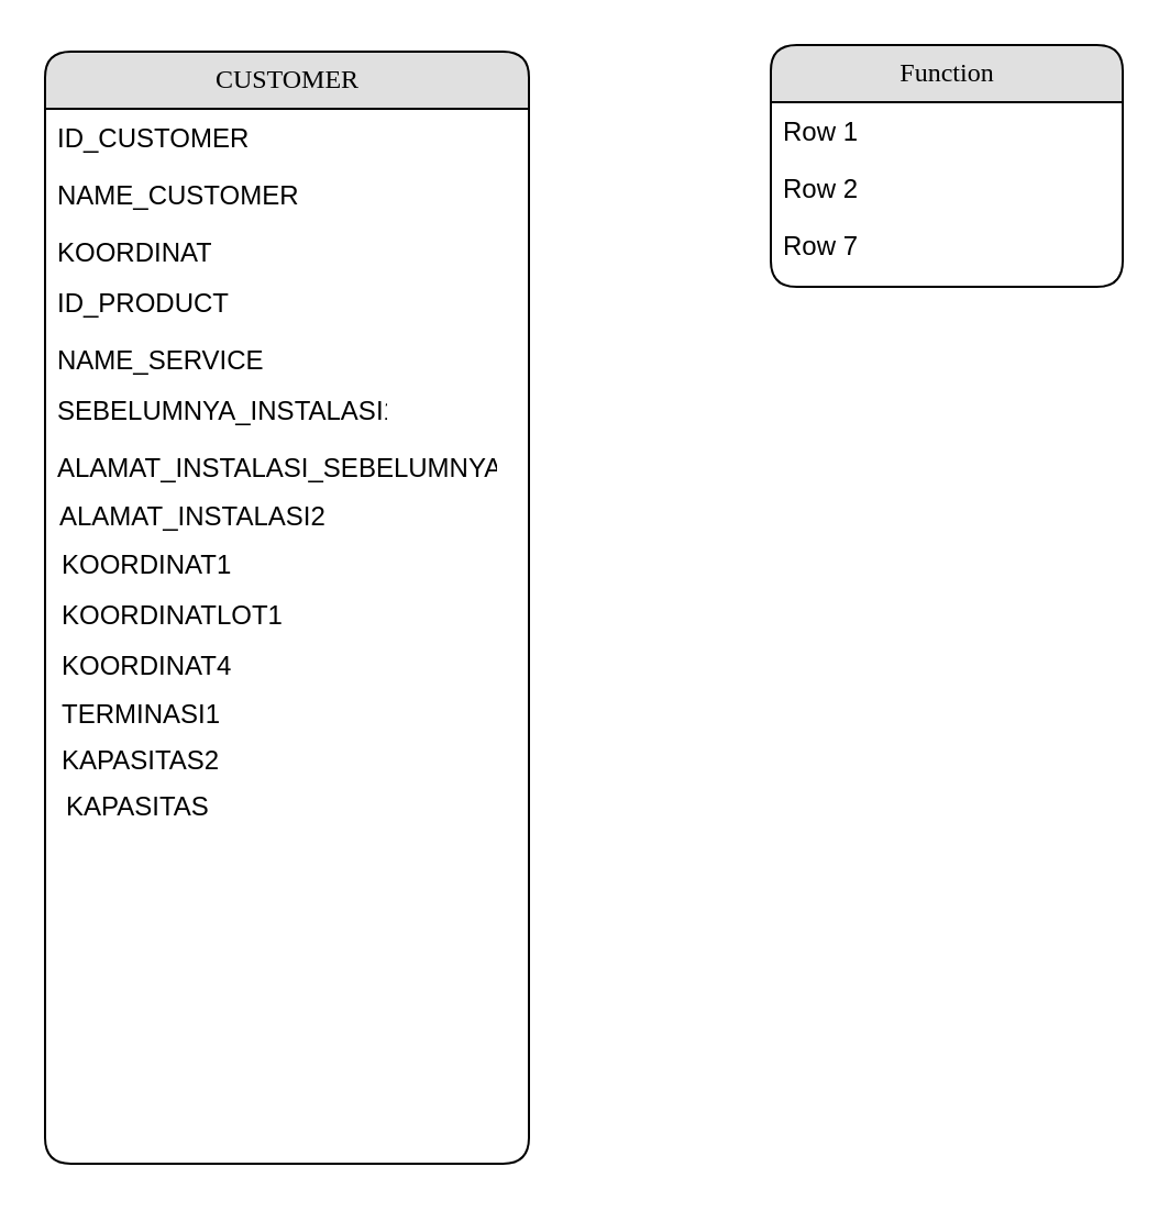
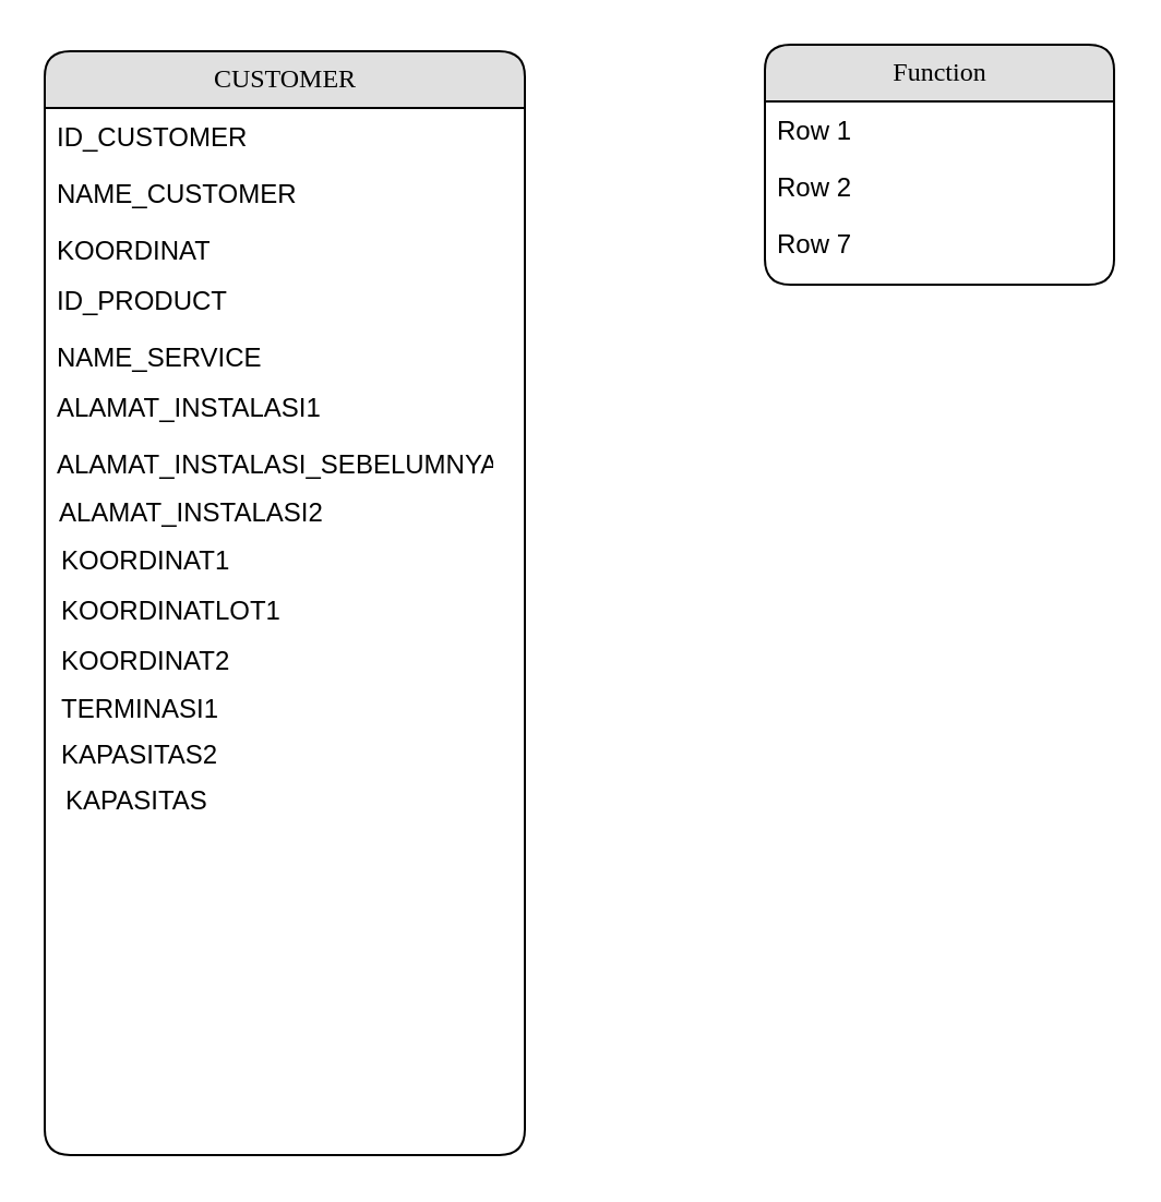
- <mxCell id="12" value="SEBELUMNYA_INSTALASI1" style="text;html=1;strokeColor=none;fillColor=none;spacingLeft=4;spacingRight=4;whiteSpace=wrap;overflow=hidden;rotatable=0;points=[[0,0.5],[1,0.5]];portConstraint=eastwest;" vertex="1" parent="1"><mxGeometry x="20" y="173" width="160" height="26" as="geometry" /></mxCell>
+ <mxCell id="12" value="ALAMAT_INSTALASI1" style="text;html=1;strokeColor=none;fillColor=none;spacingLeft=4;spacingRight=4;whiteSpace=wrap;overflow=hidden;rotatable=0;points=[[0,0.5],[1,0.5]];portConstraint=eastwest;" vertex="1" parent="1"><mxGeometry x="20" y="173" width="160" height="26" as="geometry" /></mxCell>
- <mxCell id="17" value="KOORDINAT4" style="text;html=1;" vertex="1" parent="1"><mxGeometry x="26" y="289" width="100" height="30" as="geometry" /></mxCell>
+ <mxCell id="17" value="KOORDINAT2" style="text;html=1;" vertex="1" parent="1"><mxGeometry x="26" y="289" width="100" height="30" as="geometry" /></mxCell>
